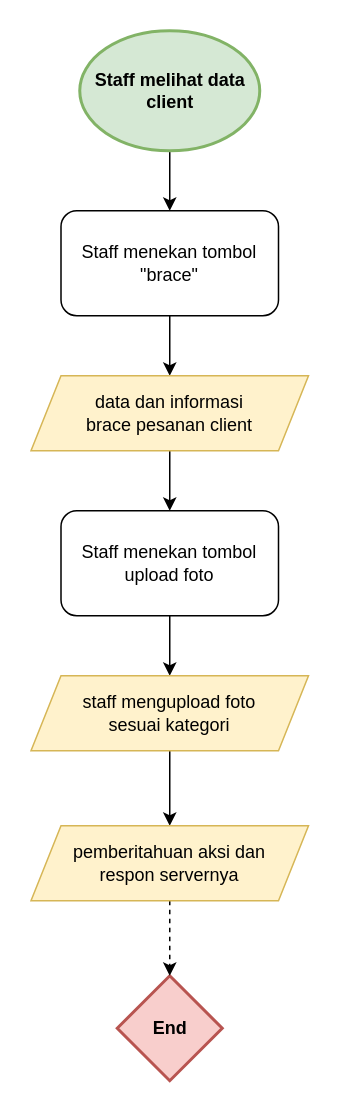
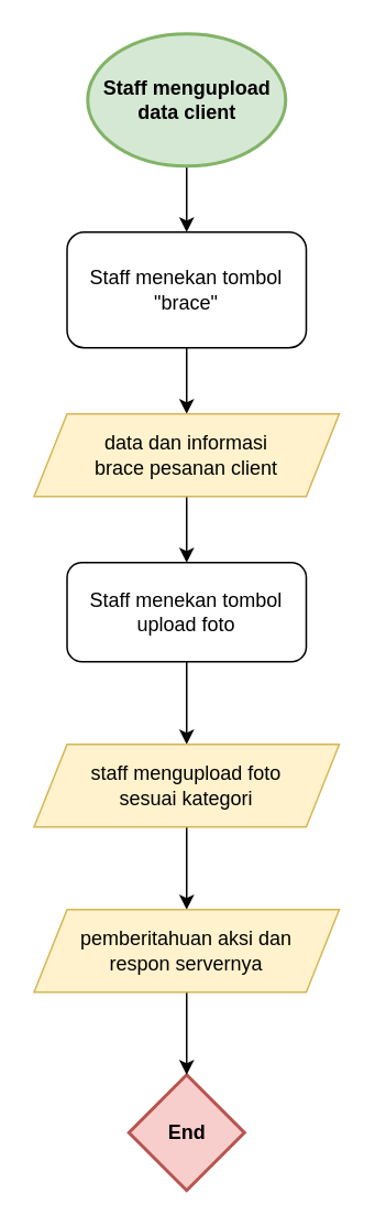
- <mxCell id="3" value="Staff melihat data client" style="ellipse;whiteSpace=wrap;html=1;fillColor=#d5e8d4;strokeColor=#82b366;strokeWidth=2;fontStyle=1" parent="1" vertex="1"><mxGeometry x="52.5" y="20" width="120" height="80" as="geometry" /></mxCell>
+ <mxCell id="3" value="Staff mengupload data client" style="ellipse;whiteSpace=wrap;html=1;fillColor=#d5e8d4;strokeColor=#82b366;strokeWidth=2;fontStyle=1" parent="1" vertex="1"><mxGeometry x="52.5" y="20" width="120" height="80" as="geometry" /></mxCell>
- <mxCell id="10" value="Staff menekan tombol&lt;br&gt;upload foto" style="rounded=1;whiteSpace=wrap;html=1;fontSize=12;glass=0;strokeWidth=1;shadow=0;" parent="1" vertex="1"><mxGeometry x="40" y="340" width="145" height="70" as="geometry" /></mxCell>
+ <mxCell id="10" value="Staff menekan tombol&lt;br&gt;upload foto" style="rounded=1;whiteSpace=wrap;html=1;fontSize=12;glass=0;strokeWidth=1;shadow=0;" parent="1" vertex="1"><mxGeometry x="40" y="340" width="145" height="60" as="geometry" /></mxCell>
- <mxCell id="13" value="" style="edgeStyle=orthogonalEdgeStyle;rounded=0;orthogonalLoop=1;jettySize=auto;html=1;dashed=1;" parent="1" source="14" target="4" edge="1"><mxGeometry relative="1" as="geometry" /></mxCell>
+ <mxCell id="13" value="" style="edgeStyle=orthogonalEdgeStyle;rounded=0;orthogonalLoop=1;jettySize=auto;html=1;" parent="1" source="14" target="4" edge="1"><mxGeometry relative="1" as="geometry" /></mxCell>
